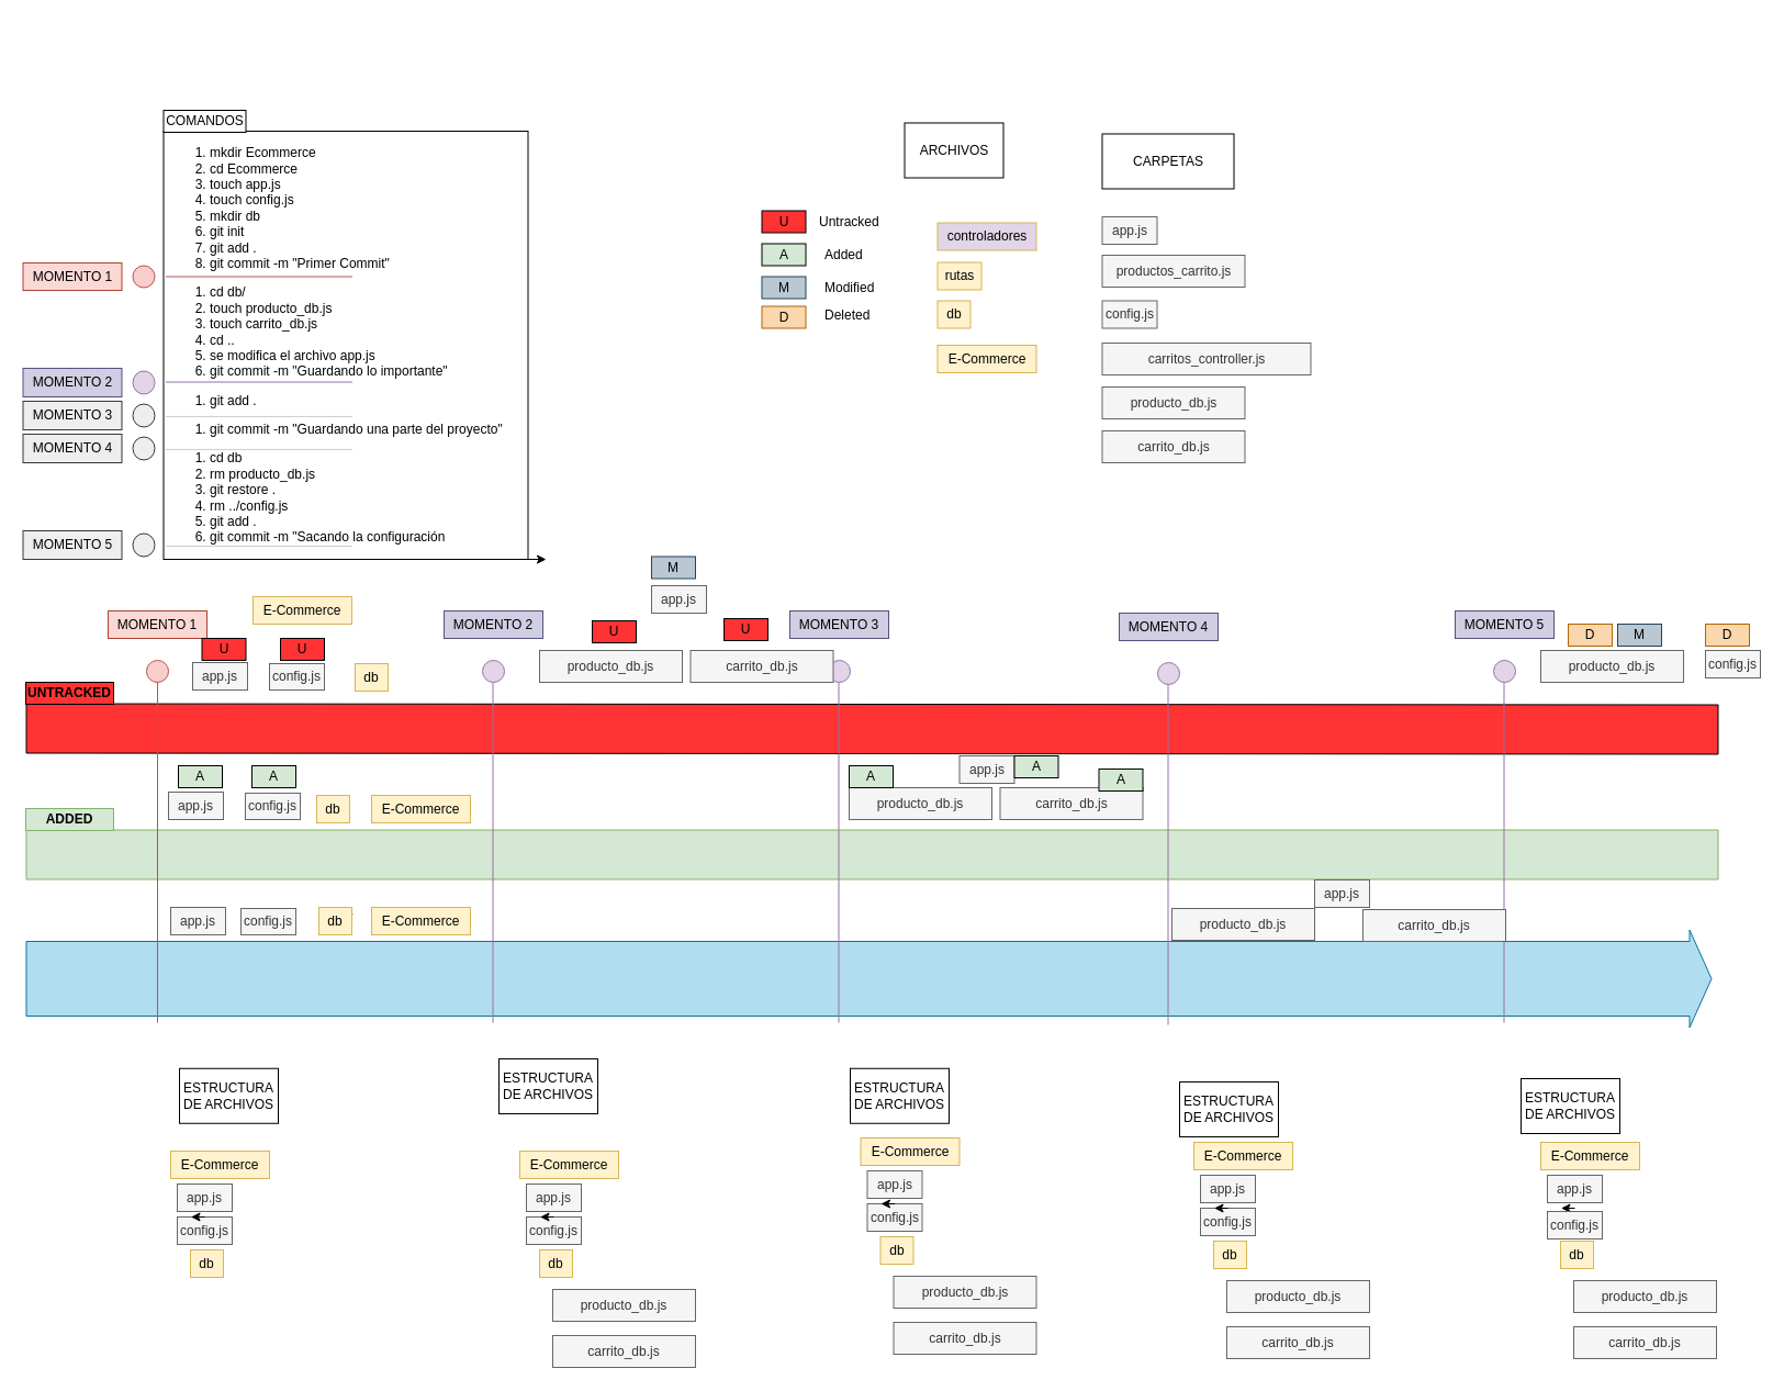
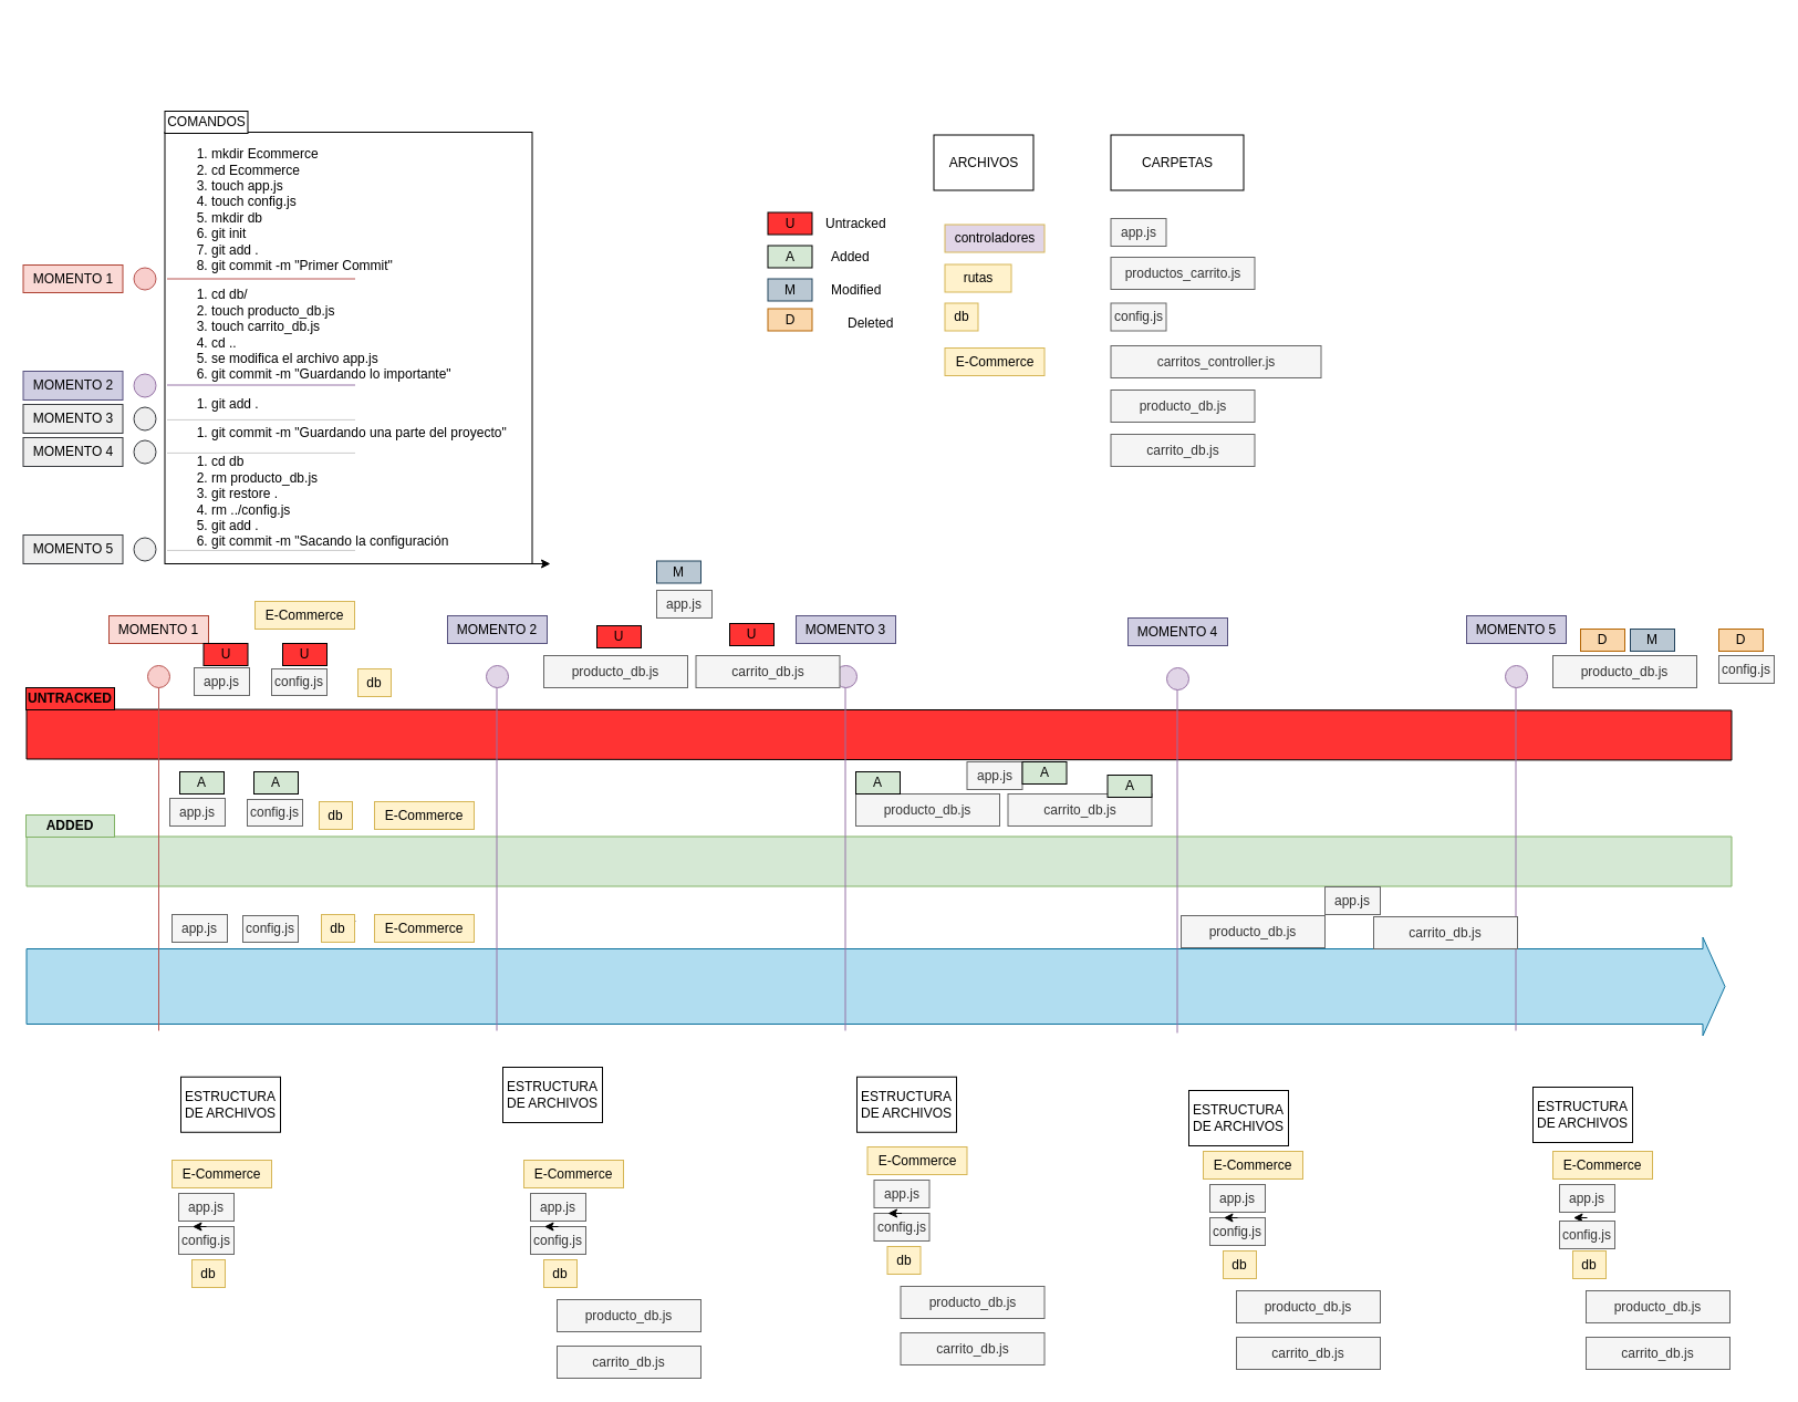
- <mxCell id="15" value="ARCHIVOS" style="rounded=0;whiteSpace=wrap;html=1;" parent="1" vertex="1"><mxGeometry x="823.5" y="111.5" width="90" height="50" as="geometry" /></mxCell>
+ <mxCell id="15" value="ARCHIVOS" style="rounded=0;whiteSpace=wrap;html=1;" parent="1" vertex="1"><mxGeometry x="843.5" y="121.5" width="90" height="50" as="geometry" /></mxCell>
- <mxCell id="18" value="rutas" style="rounded=0;whiteSpace=wrap;html=1;fillColor=#fff2cc;strokeColor=#d6b656;" parent="1" vertex="1"><mxGeometry x="853.5" y="238.5" width="40" height="25" as="geometry" /></mxCell>
+ <mxCell id="18" value="rutas" style="rounded=0;whiteSpace=wrap;html=1;fillColor=#fff2cc;strokeColor=#d6b656;" parent="1" vertex="1"><mxGeometry x="853.5" y="238.5" width="60" height="25" as="geometry" /></mxCell>
- <mxCell id="35" value="Deleted" style="text;html=1;align=left;verticalAlign=middle;resizable=0;points=[];autosize=1;" parent="1" vertex="1"><mxGeometry x="748.5" y="276.5" width="60" height="20" as="geometry" /></mxCell>
+ <mxCell id="35" value="Deleted" style="text;html=1;align=left;verticalAlign=middle;resizable=0;points=[];autosize=1;" parent="1" vertex="1"><mxGeometry x="763.5" y="281.5" width="60" height="20" as="geometry" /></mxCell>
